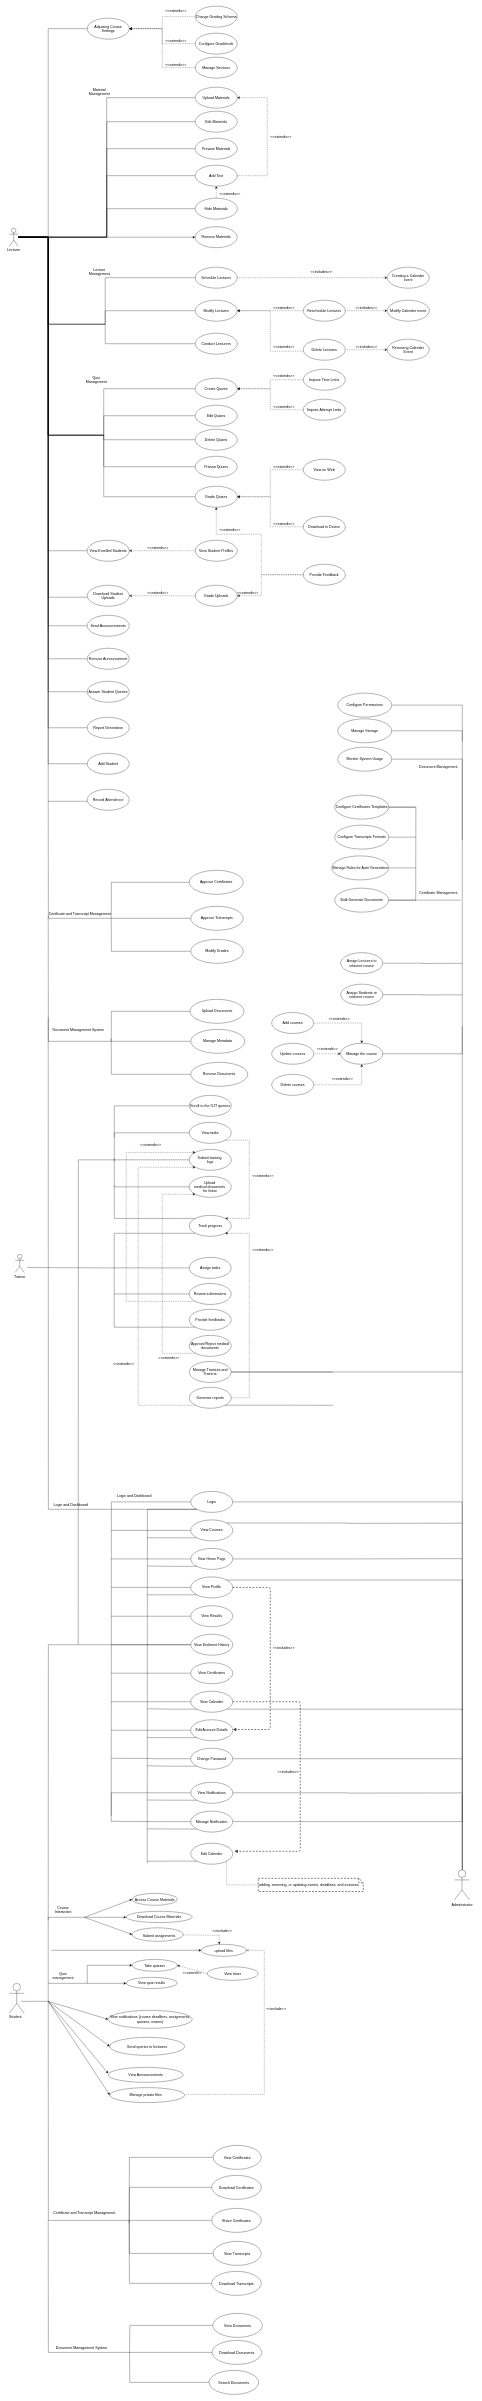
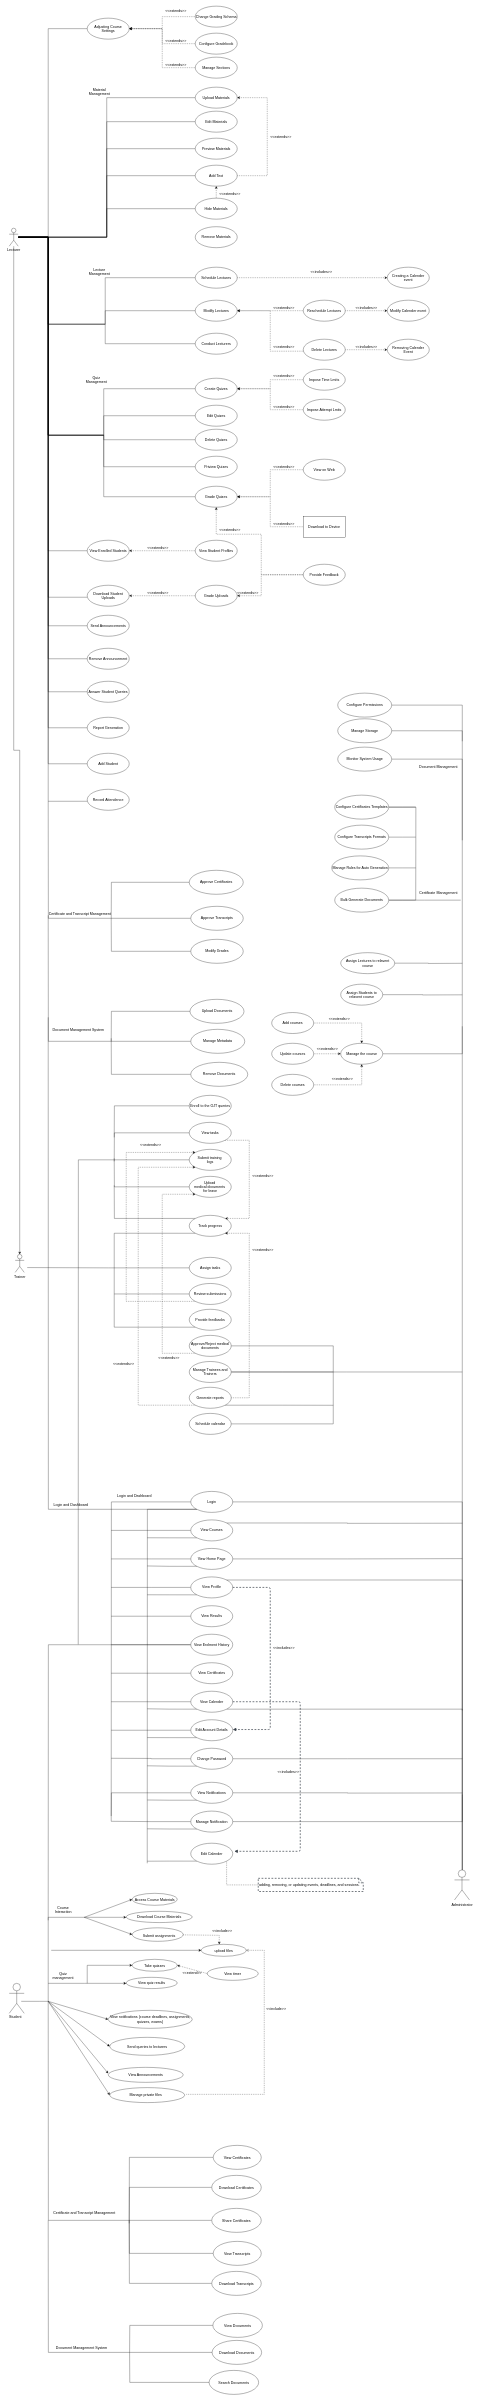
- <mxCell id="22" style="edgeStyle=orthogonalEdgeStyle;rounded=0;orthogonalLoop=1;jettySize=auto;html=1;entryX=0;entryY=0.5;entryDx=0;entryDy=0;" parent="1" source="24" target="101" edge="1"><mxGeometry relative="1" as="geometry" /></mxCell>
+ <mxCell id="22" style="edgeStyle=orthogonalEdgeStyle;rounded=0;orthogonalLoop=1;jettySize=auto;html=1;" parent="1" source="24" target="293" edge="1"><mxGeometry relative="1" as="geometry" /></mxCell>
- <mxCell id="45" value="Download to Device" style="ellipse;whiteSpace=wrap;html=1;" parent="1" vertex="1"><mxGeometry x="1010" y="1720" width="140" height="70" as="geometry" /></mxCell>
+ <mxCell id="45" value="Download to Device" style="whiteSpace=wrap;html=1;rounded=0;" parent="1" vertex="1"><mxGeometry x="1010" y="1720" width="140" height="70" as="geometry" /></mxCell>
- <mxCell id="250" value="Assign Lectures to relavent course" style="ellipse;whiteSpace=wrap;html=1;" vertex="1" parent="1"><mxGeometry x="1134.8" y="3174.5" width="140" height="70" as="geometry" /></mxCell>
+ <mxCell id="250" value="Assign Lectures to relavent course" style="ellipse;whiteSpace=wrap;html=1;" vertex="1" parent="1"><mxGeometry x="1134.8" y="3174.5" width="180" height="70" as="geometry" /></mxCell>
+ <mxCell id="283" style="edgeStyle=orthogonalEdgeStyle;rounded=0;orthogonalLoop=1;jettySize=auto;html=1;entryX=1;entryY=0.5;entryDx=0;entryDy=0;endArrow=none;endFill=0;" edge="1" parent="1" source="284" target="292"><mxGeometry relative="1" as="geometry"><Array as="points"><mxPoint x="1110" y="4485" /><mxPoint x="1110" y="4745" /></Array></mxGeometry></mxCell>
+ <mxCell id="292" value="Schedule calendar" style="ellipse;whiteSpace=wrap;html=1;" vertex="1" parent="1"><mxGeometry x="630" y="4710" width="140" height="70" as="geometry" /></mxCell>
